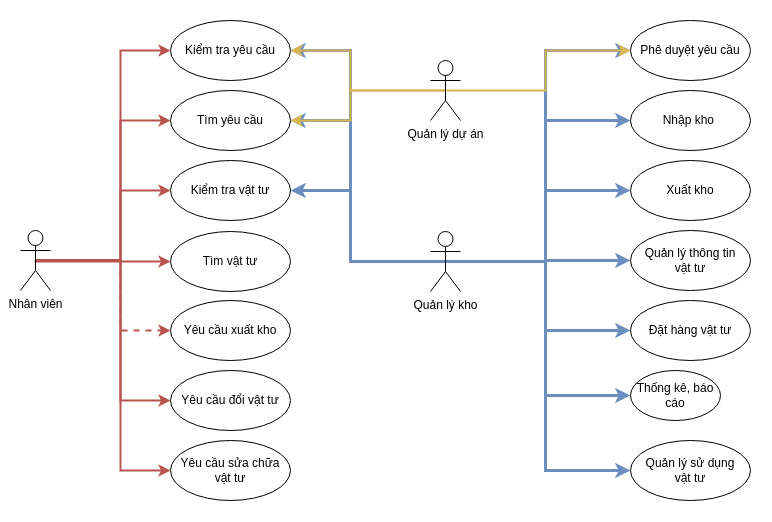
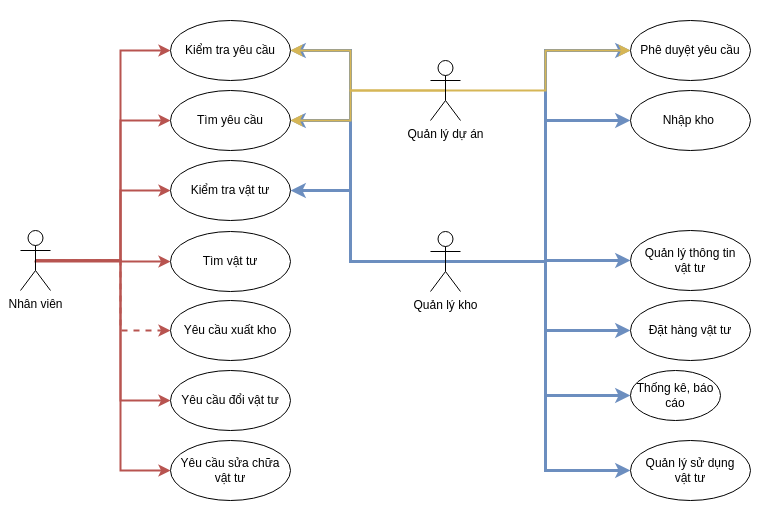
- <mxCell id="17" style="edgeStyle=orthogonalEdgeStyle;rounded=0;orthogonalLoop=1;jettySize=auto;html=1;exitX=0.5;exitY=0.5;exitDx=0;exitDy=0;exitPerimeter=0;entryX=0;entryY=0.5;entryDx=0;entryDy=0;fillColor=#dae8fc;strokeColor=#6c8ebf;strokeWidth=3;" parent="1" source="20" target="22" edge="1"><mxGeometry relative="1" as="geometry" /></mxCell>
- <mxCell id="22" value="Xuất kho" style="ellipse;whiteSpace=wrap;html=1;" parent="1" vertex="1"><mxGeometry x="630" y="160" width="120" height="60" as="geometry" /></mxCell>
